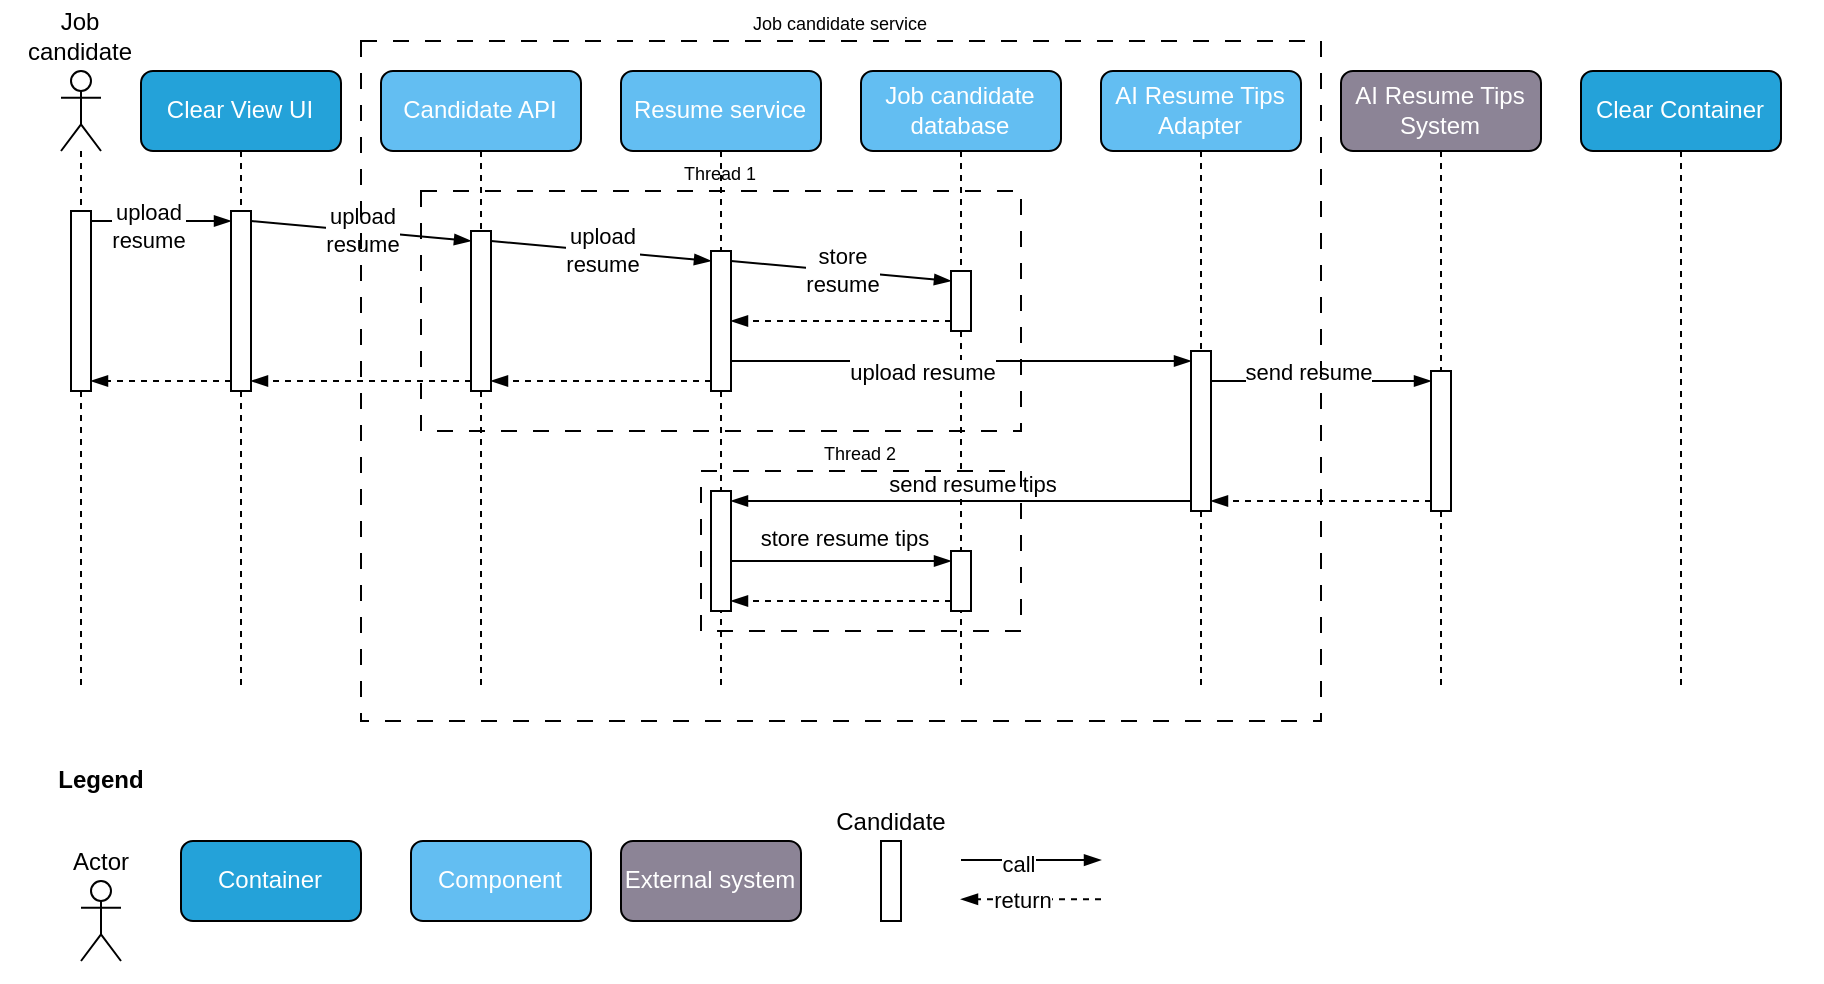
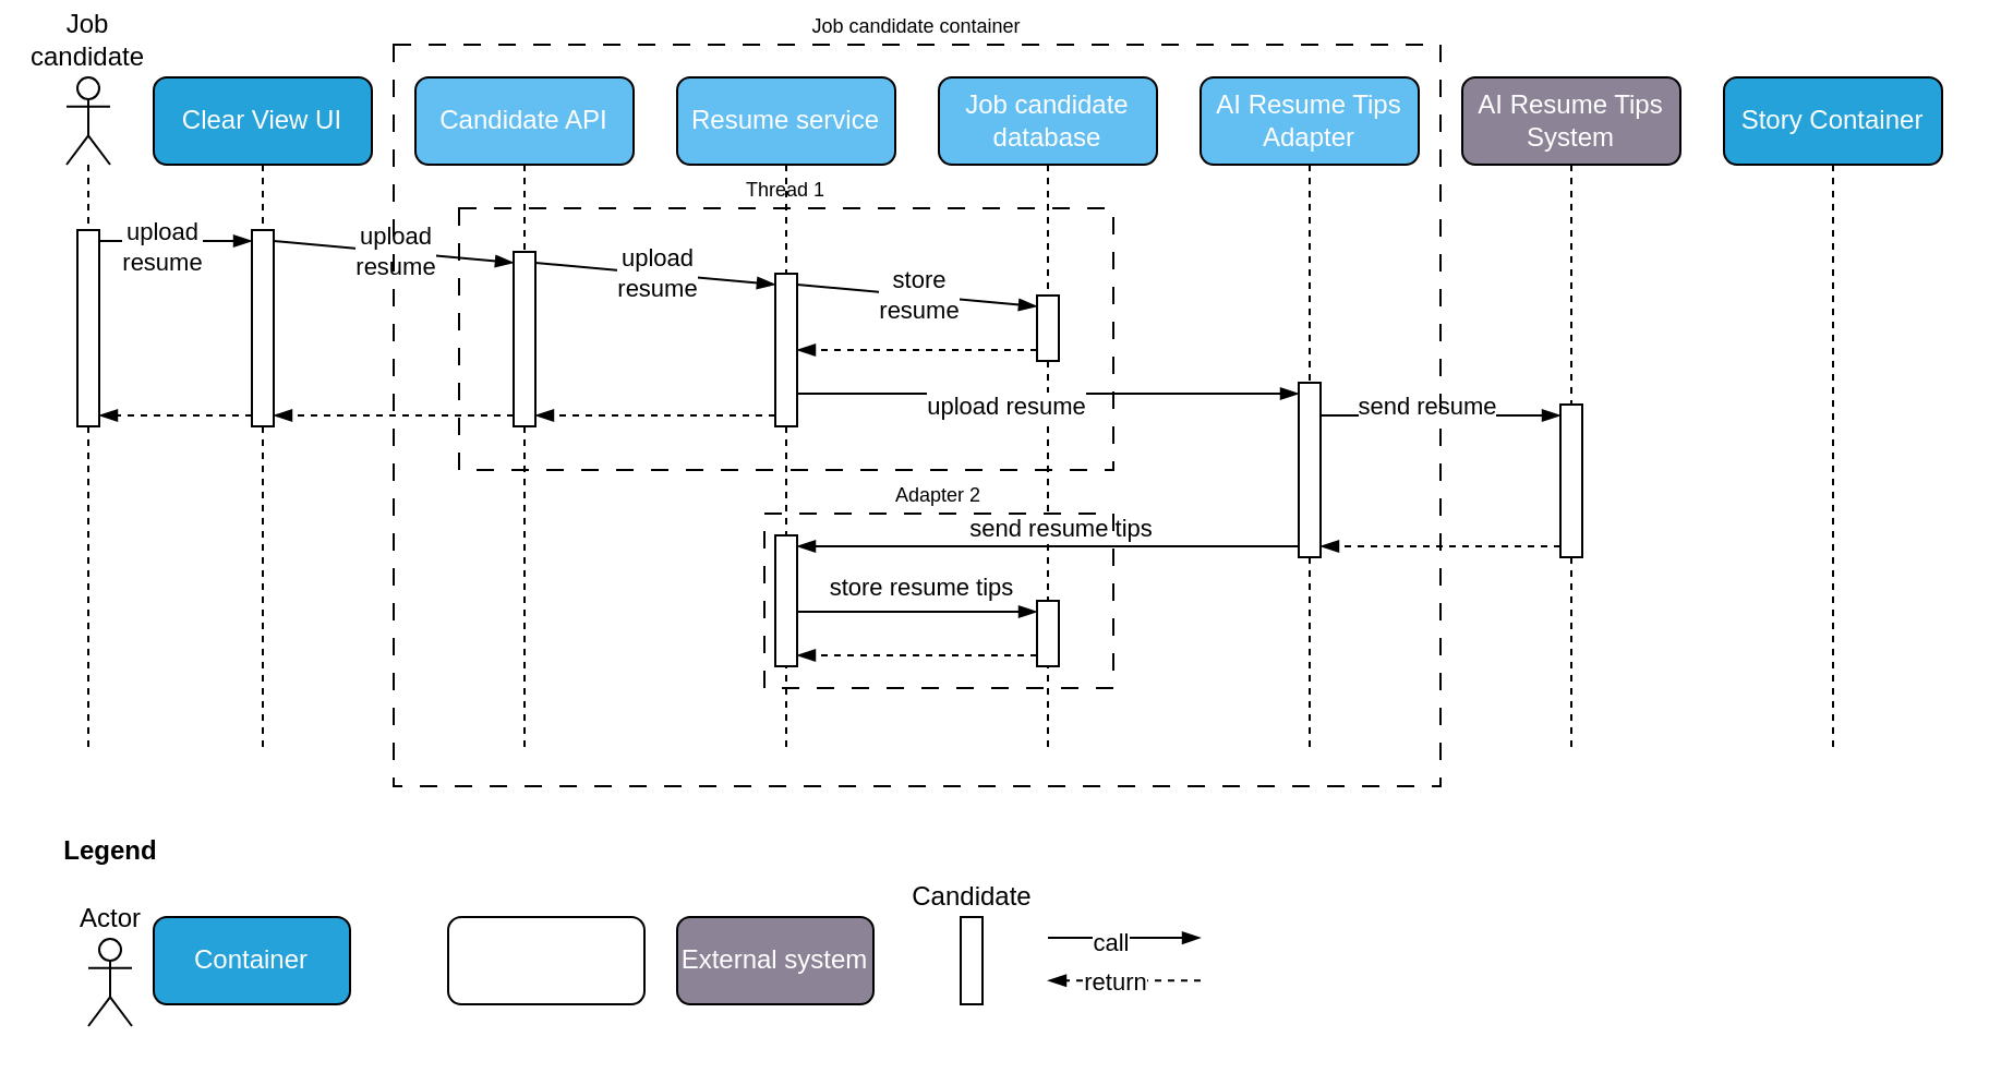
- <mxCell id="45" value="&lt;font style=&quot;font-size: 9px;&quot;&gt;Job candidate service&lt;/font&gt;" style="rounded=0;whiteSpace=wrap;html=1;fillColor=none;dashed=1;dashPattern=8 8;labelPosition=center;verticalLabelPosition=top;align=center;verticalAlign=bottom;" vertex="1" parent="1"><mxGeometry x="180" y="20" width="480" height="340" as="geometry" /></mxCell>
+ <mxCell id="45" value="&lt;font style=&quot;font-size: 9px;&quot;&gt;Job candidate container&lt;/font&gt;" style="rounded=0;whiteSpace=wrap;html=1;fillColor=none;dashed=1;dashPattern=8 8;labelPosition=center;verticalLabelPosition=top;align=center;verticalAlign=bottom;" vertex="1" parent="1"><mxGeometry x="180" y="20" width="480" height="340" as="geometry" /></mxCell>
- <mxCell id="4" value="Clear Container" style="shape=umlLifeline;perimeter=lifelinePerimeter;whiteSpace=wrap;html=1;container=1;dropTarget=0;collapsible=0;recursiveResize=0;outlineConnect=0;portConstraint=eastwest;newEdgeStyle={&quot;edgeStyle&quot;:&quot;elbowEdgeStyle&quot;,&quot;elbow&quot;:&quot;vertical&quot;,&quot;curved&quot;:0,&quot;rounded&quot;:0};fontColor=#FFFFFF;fillColor=#24A2D9;rounded=1;" vertex="1" parent="1"><mxGeometry x="790" y="35" width="100" height="310" as="geometry" /></mxCell>
+ <mxCell id="4" value="Story Container" style="shape=umlLifeline;perimeter=lifelinePerimeter;whiteSpace=wrap;html=1;container=1;dropTarget=0;collapsible=0;recursiveResize=0;outlineConnect=0;portConstraint=eastwest;newEdgeStyle={&quot;edgeStyle&quot;:&quot;elbowEdgeStyle&quot;,&quot;elbow&quot;:&quot;vertical&quot;,&quot;curved&quot;:0,&quot;rounded&quot;:0};fontColor=#FFFFFF;fillColor=#24A2D9;rounded=1;" vertex="1" parent="1"><mxGeometry x="790" y="35" width="100" height="310" as="geometry" /></mxCell>
- <mxCell id="42" value="&lt;font style=&quot;font-size: 9px;&quot;&gt;Thread 2&lt;/font&gt;" style="rounded=0;whiteSpace=wrap;html=1;fillColor=none;dashed=1;dashPattern=8 8;labelPosition=center;verticalLabelPosition=top;align=center;verticalAlign=bottom;" vertex="1" parent="1"><mxGeometry x="350" y="235" width="160" height="80" as="geometry" /></mxCell>
+ <mxCell id="42" value="&lt;font style=&quot;font-size: 9px;&quot;&gt;Adapter 2&lt;/font&gt;" style="rounded=0;whiteSpace=wrap;html=1;fillColor=none;dashed=1;dashPattern=8 8;labelPosition=center;verticalLabelPosition=top;align=center;verticalAlign=bottom;" vertex="1" parent="1"><mxGeometry x="350" y="235" width="160" height="80" as="geometry" /></mxCell>
- <mxCell id="44" value="Container" style="rounded=1;whiteSpace=wrap;html=1;fontColor=#FFFFFF;fillColor=#24A2D9;" vertex="1" parent="1"><mxGeometry x="90" y="420" width="90" height="40" as="geometry" /></mxCell>
+ <mxCell id="44" value="Container" style="rounded=1;whiteSpace=wrap;html=1;fontColor=#FFFFFF;fillColor=#24A2D9;" vertex="1" parent="1"><mxGeometry x="70" y="420" width="90" height="40" as="geometry" /></mxCell>
- <mxCell id="51" value="Component" style="rounded=1;whiteSpace=wrap;html=1;fontColor=#FFFFFF;fillColor=#63BEF2;" vertex="1" parent="1"><mxGeometry x="205" y="420" width="90" height="40" as="geometry" /></mxCell>
+ <mxCell id="51" value="Component" style="rounded=1;whiteSpace=wrap;html=1;fontColor=#FFFFFF;fillColor=#ffffff;" vertex="1" parent="1"><mxGeometry x="205" y="420" width="90" height="40" as="geometry" /></mxCell>
- <mxCell id="43" value="Actor" style="shape=umlActor;verticalLabelPosition=top;verticalAlign=bottom;html=1;outlineConnect=0;labelPosition=center;align=center;" vertex="1" parent="1"><mxGeometry x="40" y="440" width="20" height="40" as="geometry" /></mxCell>
+ <mxCell id="43" value="Actor" style="shape=umlActor;verticalLabelPosition=top;verticalAlign=bottom;html=1;outlineConnect=0;labelPosition=center;align=center;" vertex="1" parent="1"><mxGeometry y="430" width="20" height="40" as="geometry" x="40" /></mxCell>
